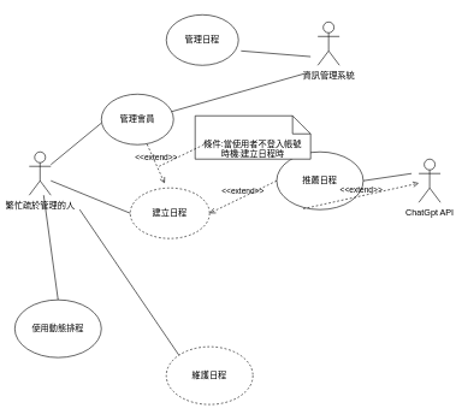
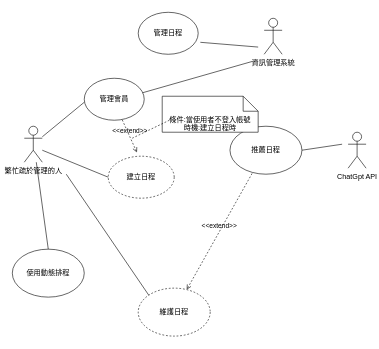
- <mxCell id="14" value="&amp;lt;&amp;lt;extend&amp;gt;&amp;gt;" style="html=1;verticalAlign=bottom;labelBackgroundColor=none;endArrow=open;endFill=0;dashed=1;rounded=0;exitX=0.307;exitY=0.985;exitDx=0;exitDy=0;exitPerimeter=0;" parent="1" source="11" target="16" edge="1"><mxGeometry width="160" relative="1" as="geometry"><mxPoint x="412.76" y="240" as="sourcePoint" /><mxPoint x="310" y="452.8" as="targetPoint" /></mxGeometry></mxCell>
+ <mxCell id="14" value="&amp;lt;&amp;lt;extend&amp;gt;&amp;gt;" style="html=1;verticalAlign=bottom;labelBackgroundColor=none;endArrow=open;endFill=0;dashed=1;rounded=0;exitX=0.307;exitY=0.985;exitDx=0;exitDy=0;exitPerimeter=0;" parent="1" source="11" target="5" edge="1"><mxGeometry width="160" relative="1" as="geometry"><mxPoint x="412.76" y="240" as="sourcePoint" /><mxPoint x="310" y="452.8" as="targetPoint" /></mxGeometry></mxCell>
- <mxCell id="15" value="&amp;lt;&amp;lt;extend&amp;gt;&amp;gt;" style="html=1;verticalAlign=bottom;labelBackgroundColor=none;endArrow=open;endFill=0;dashed=1;rounded=0;exitX=0;exitY=0.5;exitDx=0;exitDy=0;entryX=1;entryY=0.5;entryDx=0;entryDy=0;" parent="1" source="11" target="4" edge="1"><mxGeometry width="160" relative="1" as="geometry"><mxPoint x="452" y="30" as="sourcePoint" /><mxPoint x="283" y="273" as="targetPoint" /></mxGeometry></mxCell>
